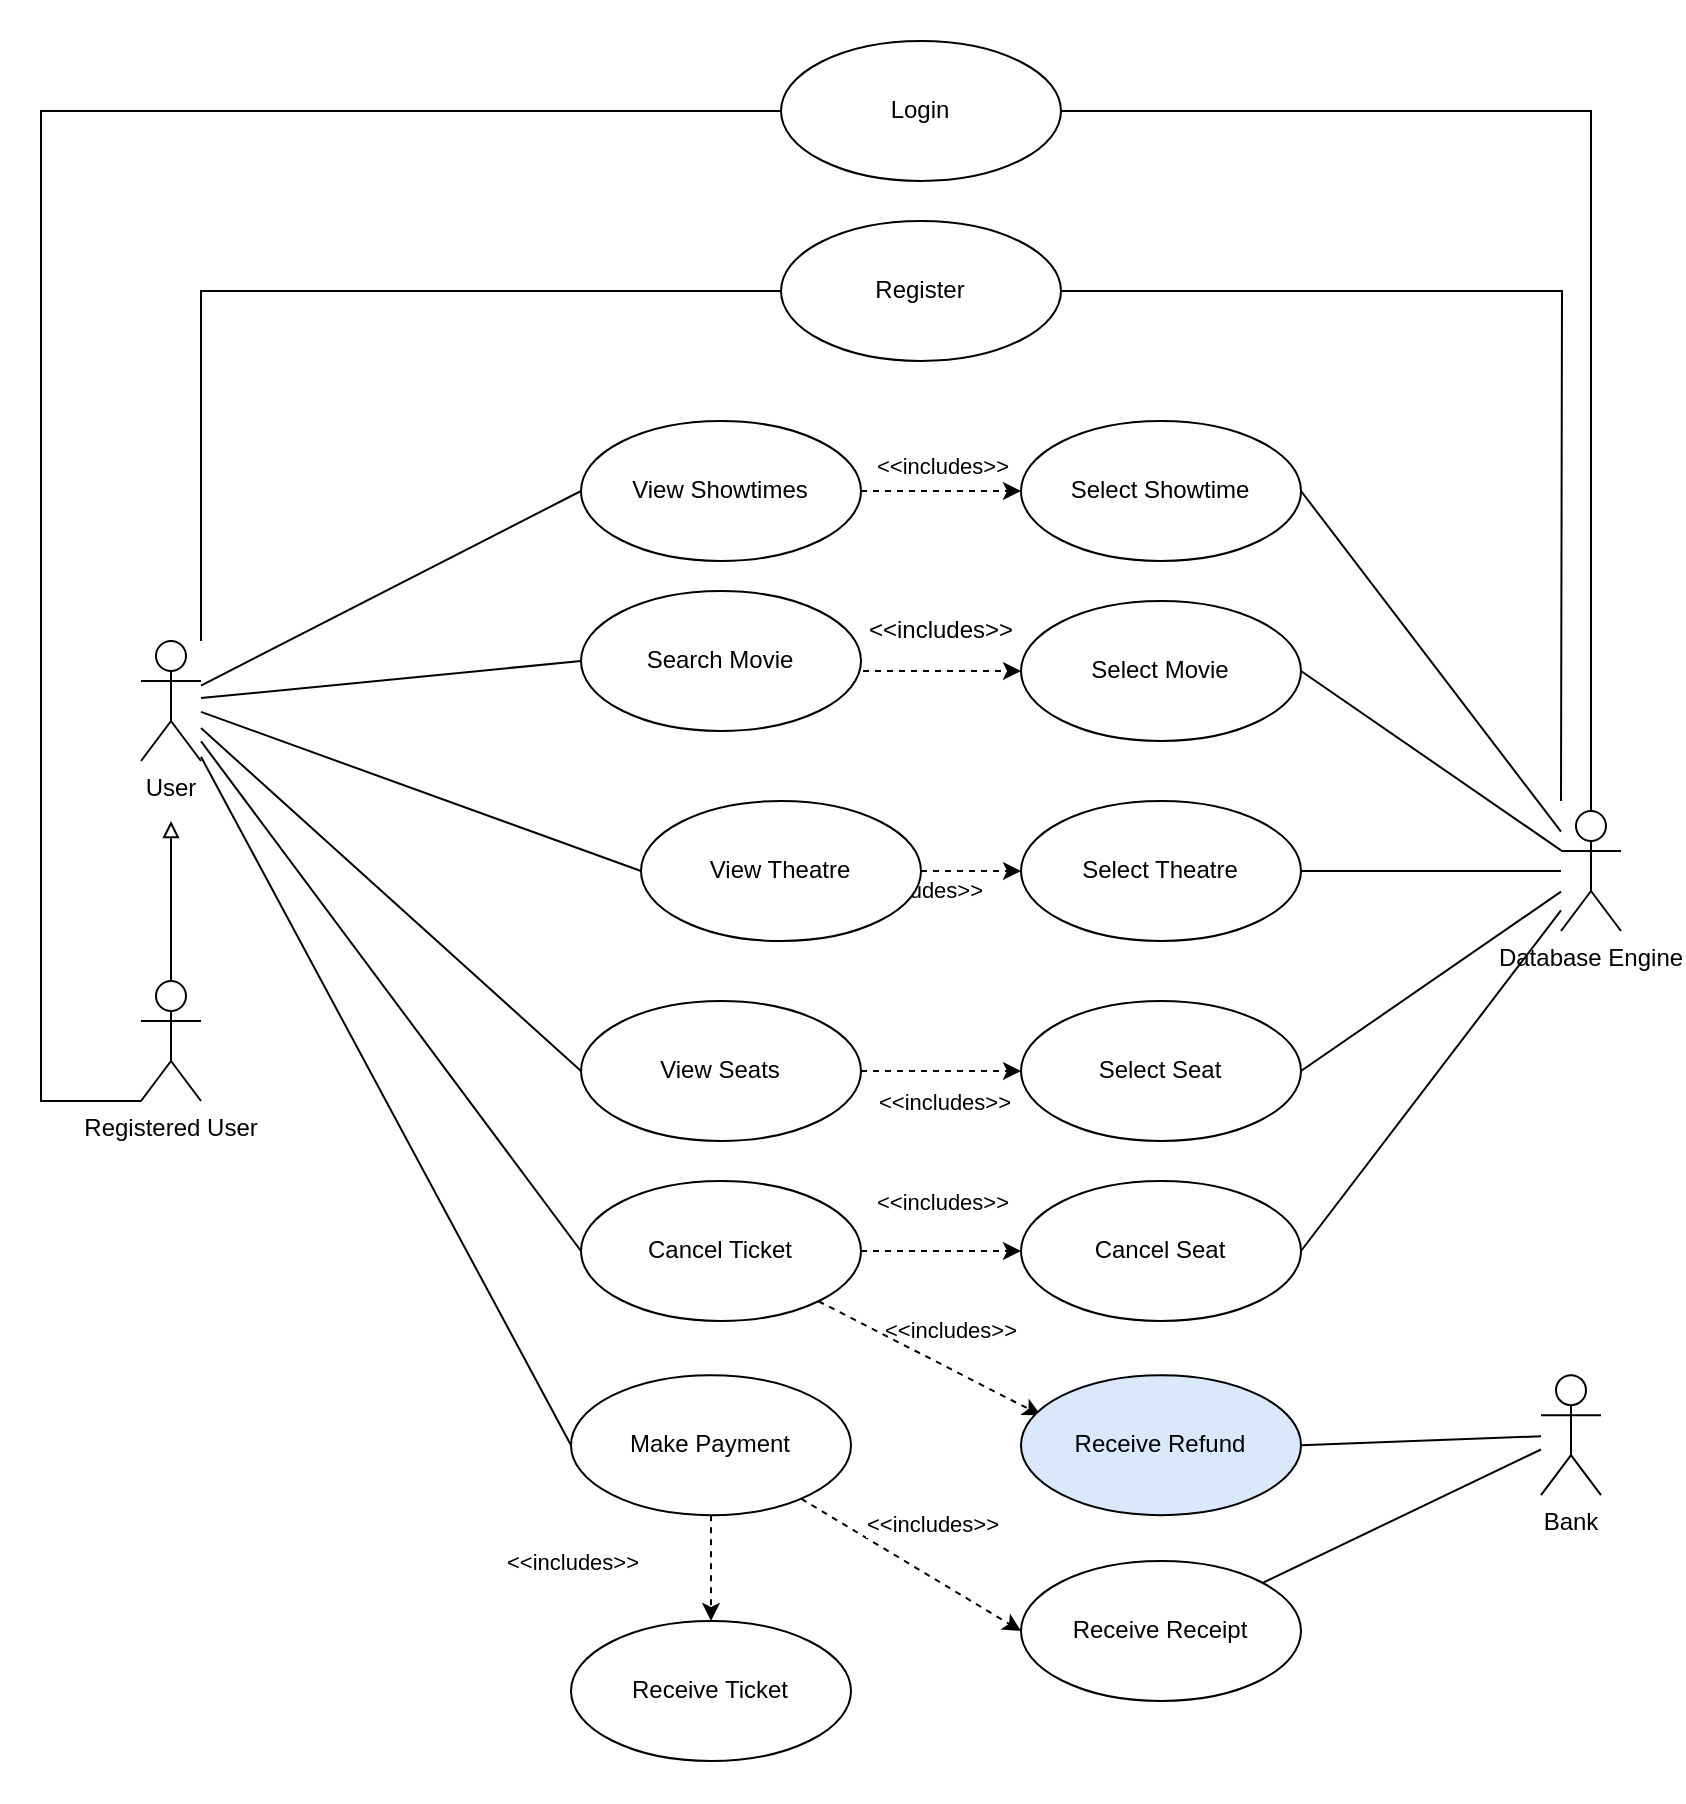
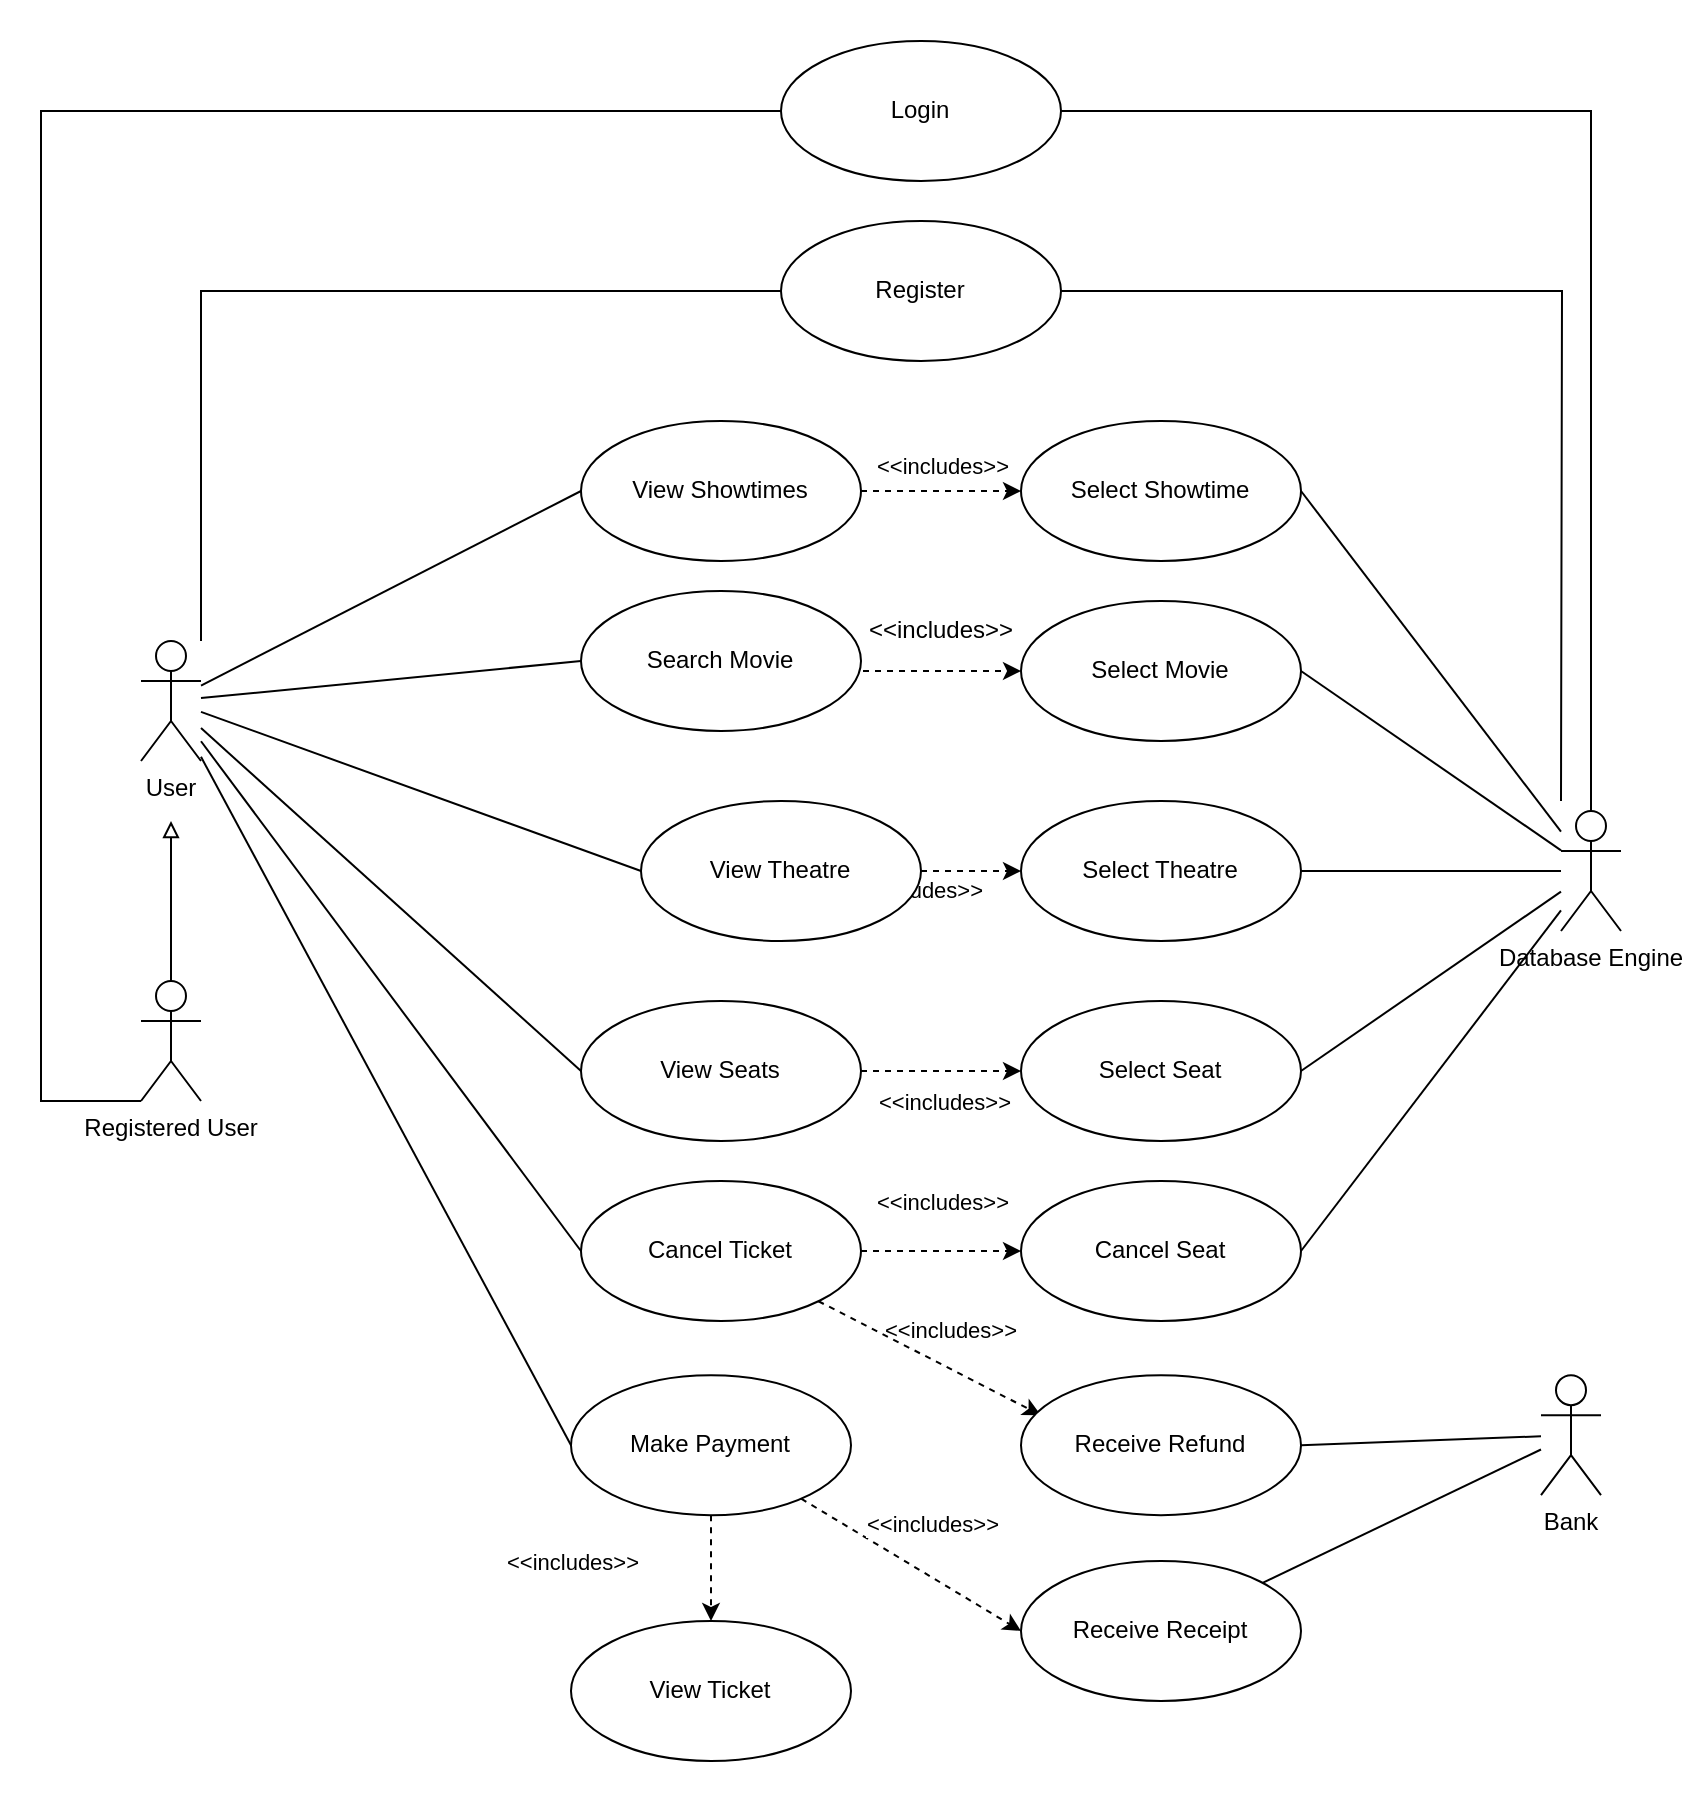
- <mxCell id="49" value="Receive Refund" style="ellipse;whiteSpace=wrap;html=1;fillColor=#dae8fc;" parent="1" vertex="1"><mxGeometry x="510" y="687.09" width="140" height="70" as="geometry" /></mxCell>
+ <mxCell id="49" value="Receive Refund" style="ellipse;whiteSpace=wrap;html=1;" parent="1" vertex="1"><mxGeometry x="510" y="687.09" width="140" height="70" as="geometry" /></mxCell>
- <mxCell id="33" value="Receive Ticket" style="ellipse;whiteSpace=wrap;html=1;" parent="1" vertex="1"><mxGeometry x="285" y="810" width="140" height="70" as="geometry" /></mxCell>
+ <mxCell id="33" value="View Ticket" style="ellipse;whiteSpace=wrap;html=1;" parent="1" vertex="1"><mxGeometry x="285" y="810" width="140" height="70" as="geometry" /></mxCell>
